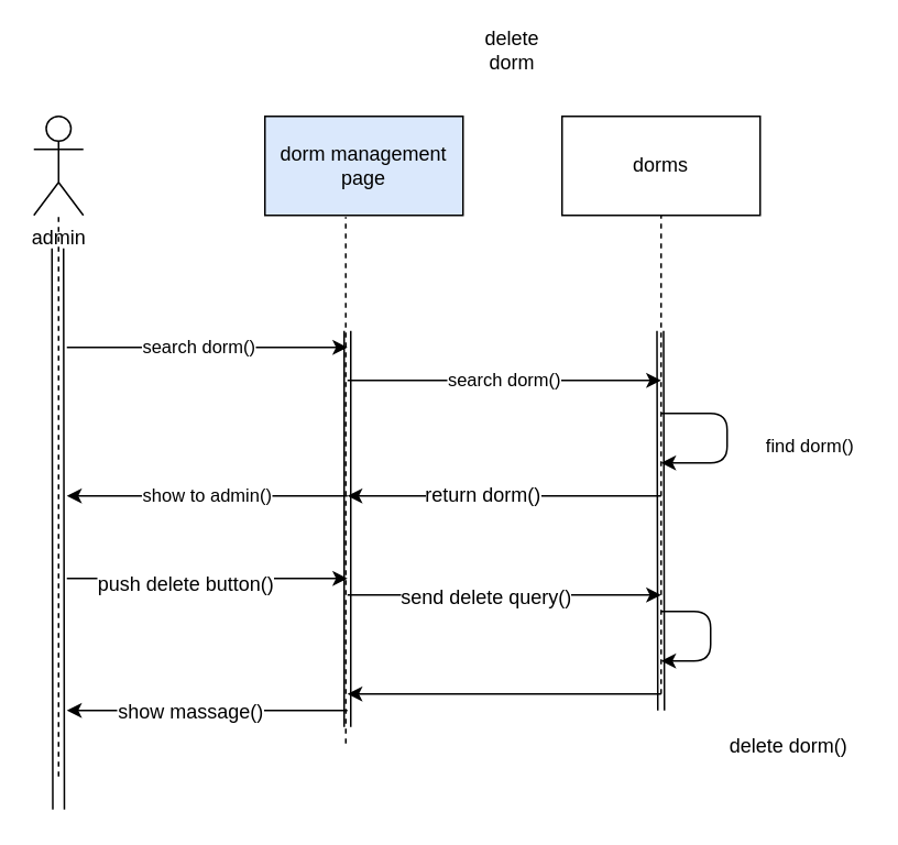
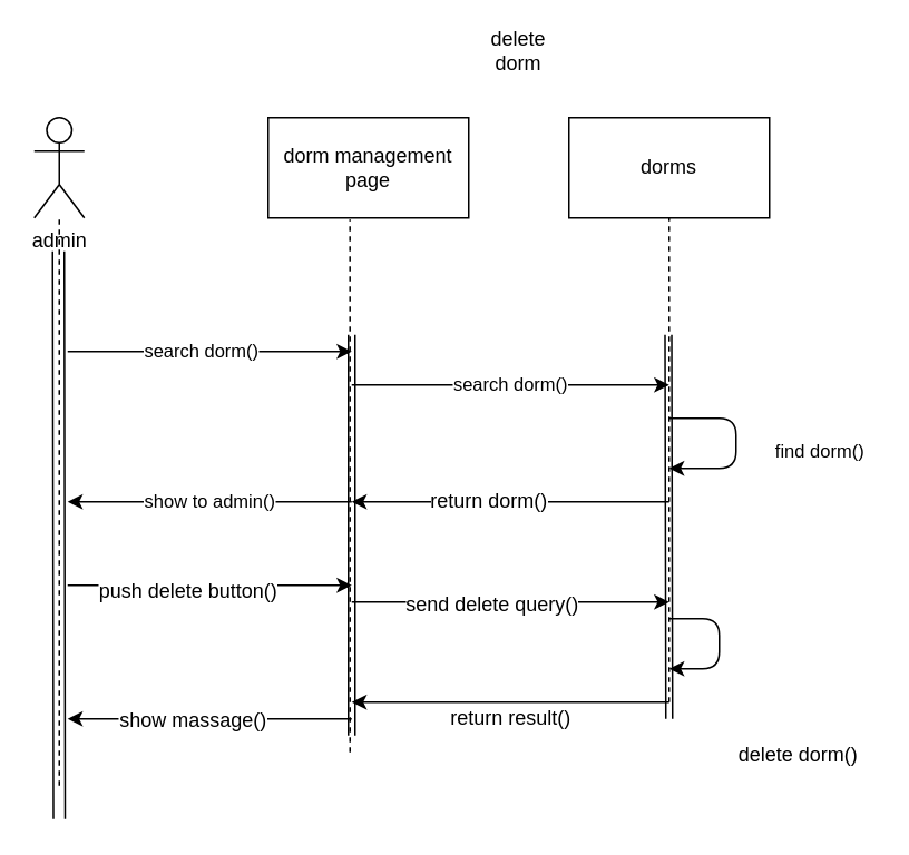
- <mxCell id="4" value="dorm management page" style="rounded=0;whiteSpace=wrap;html=1;fillColor=#dae8fc;" parent="1" vertex="1"><mxGeometry x="160" y="70" width="120" height="60" as="geometry" /></mxCell>
+ <mxCell id="4" value="dorm management page" style="rounded=0;whiteSpace=wrap;html=1;" parent="1" vertex="1"><mxGeometry x="160" y="70" width="120" height="60" as="geometry" /></mxCell>
+ <mxCell id="25" value="return result()" style="text;html=1;align=center;verticalAlign=middle;resizable=0;points=[];;autosize=1;" vertex="1" parent="1"><mxGeometry x="260" y="420" width="90" height="20" as="geometry" /></mxCell>
